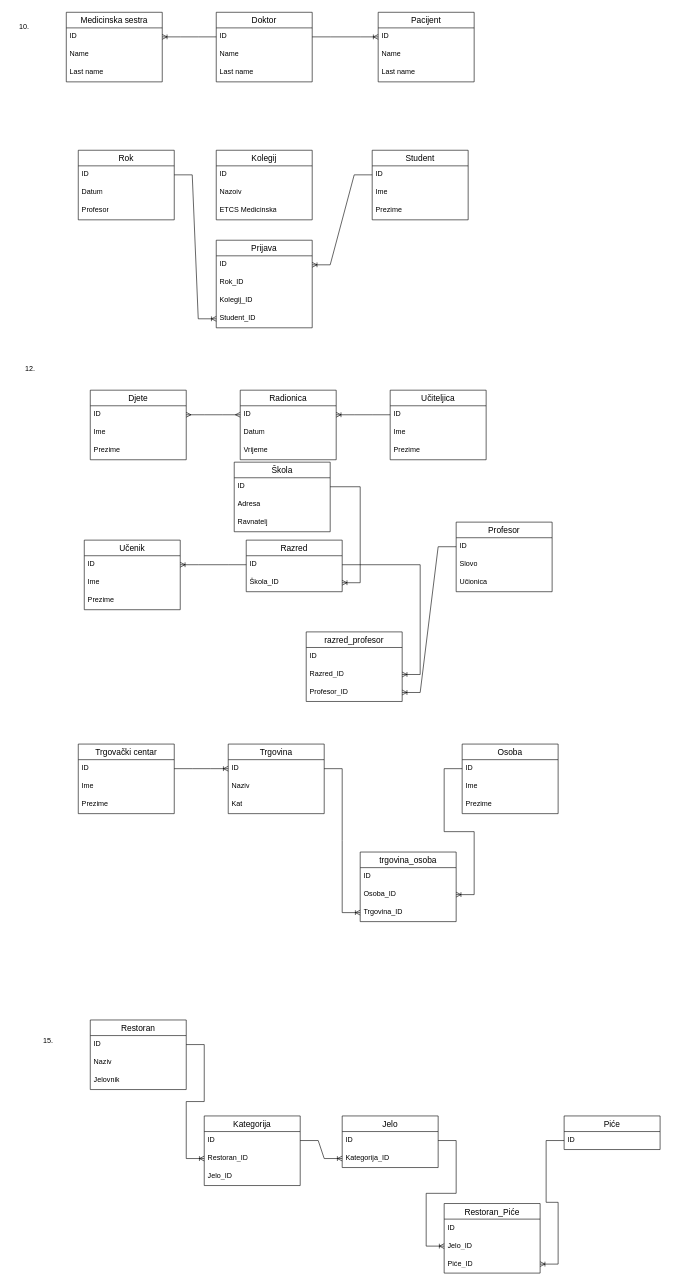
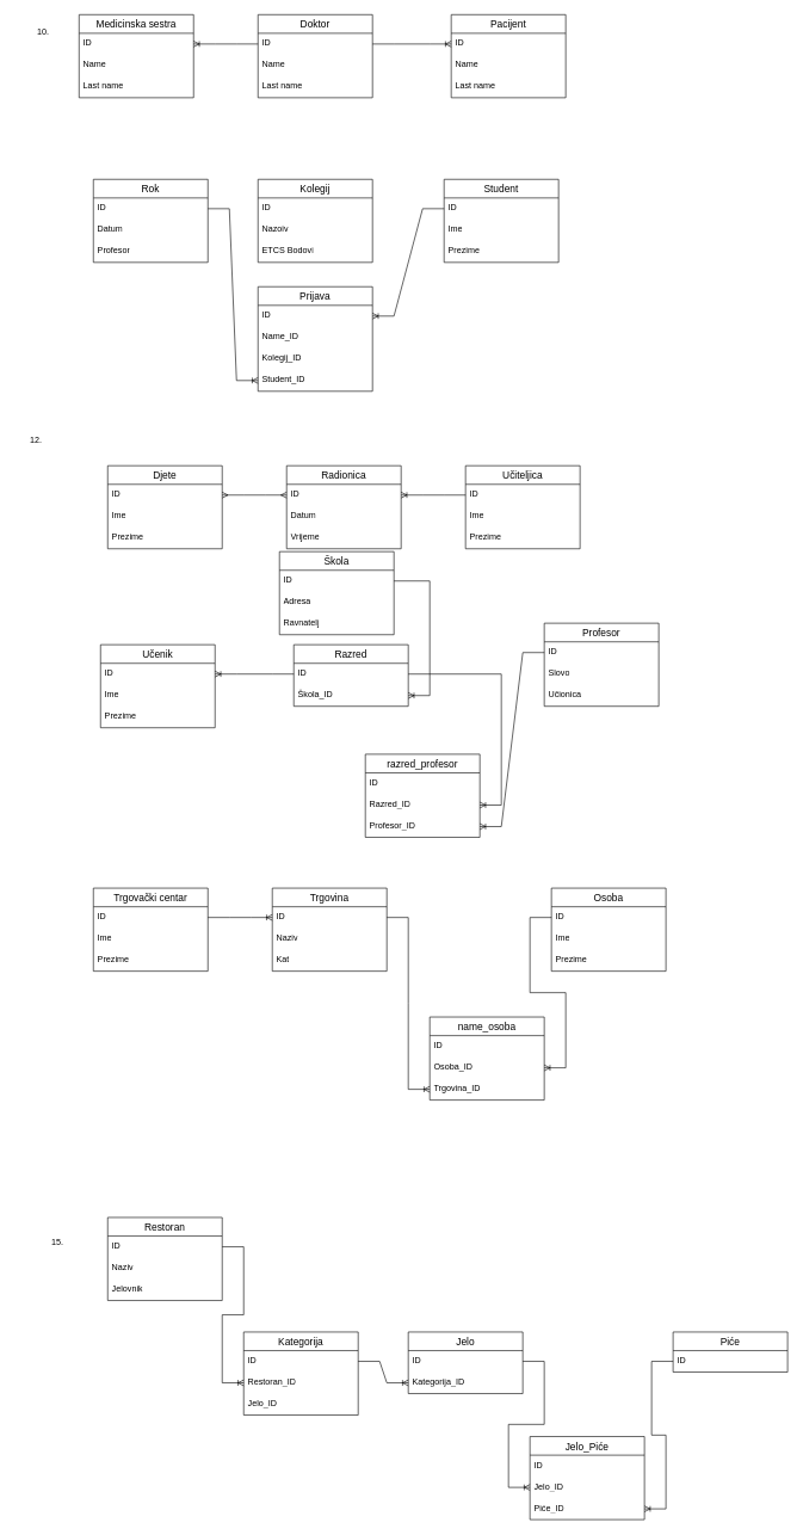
- <mxCell id="16" value="10." style="text;html=1;strokeColor=none;fillColor=none;align=center;verticalAlign=middle;whiteSpace=wrap;rounded=0;" vertex="1" parent="1"><mxGeometry x="10" y="30" width="60" height="30" as="geometry" /></mxCell>
+ <mxCell id="16" value="10." style="text;html=1;strokeColor=none;fillColor=none;align=center;verticalAlign=middle;whiteSpace=wrap;rounded=0;" vertex="1" parent="1"><mxGeometry x="30" y="30" width="60" height="30" as="geometry" /></mxCell>
- <mxCell id="24" value="ETCS Medicinska" style="text;strokeColor=none;fillColor=none;spacingLeft=4;spacingRight=4;overflow=hidden;rotatable=0;points=[[0,0.5],[1,0.5]];portConstraint=eastwest;fontSize=12;whiteSpace=wrap;html=1;" vertex="1" parent="21"><mxGeometry y="86" width="160" height="30" as="geometry" /></mxCell>
+ <mxCell id="24" value="ETCS Bodovi" style="text;strokeColor=none;fillColor=none;spacingLeft=4;spacingRight=4;overflow=hidden;rotatable=0;points=[[0,0.5],[1,0.5]];portConstraint=eastwest;fontSize=12;whiteSpace=wrap;html=1;" vertex="1" parent="21"><mxGeometry y="86" width="160" height="30" as="geometry" /></mxCell>
- <mxCell id="31" value="Rok_ID" style="text;strokeColor=none;fillColor=none;spacingLeft=4;spacingRight=4;overflow=hidden;rotatable=0;points=[[0,0.5],[1,0.5]];portConstraint=eastwest;fontSize=12;whiteSpace=wrap;html=1;" vertex="1" parent="29"><mxGeometry y="56" width="160" height="30" as="geometry" /></mxCell>
+ <mxCell id="31" value="Name_ID" style="text;strokeColor=none;fillColor=none;spacingLeft=4;spacingRight=4;overflow=hidden;rotatable=0;points=[[0,0.5],[1,0.5]];portConstraint=eastwest;fontSize=12;whiteSpace=wrap;html=1;" vertex="1" parent="29"><mxGeometry y="56" width="160" height="30" as="geometry" /></mxCell>
- <mxCell id="81" value="trgovina_osoba" style="swimlane;fontStyle=0;childLayout=stackLayout;horizontal=1;startSize=26;horizontalStack=0;resizeParent=1;resizeParentMax=0;resizeLast=0;collapsible=1;marginBottom=0;align=center;fontSize=14;" vertex="1" parent="1"><mxGeometry x="600" y="1420" width="160" height="116" as="geometry" /></mxCell>
+ <mxCell id="81" value="name_osoba" style="swimlane;fontStyle=0;childLayout=stackLayout;horizontal=1;startSize=26;horizontalStack=0;resizeParent=1;resizeParentMax=0;resizeLast=0;collapsible=1;marginBottom=0;align=center;fontSize=14;" vertex="1" parent="1"><mxGeometry x="600" y="1420" width="160" height="116" as="geometry" /></mxCell>
- <mxCell id="109" value="Restoran_Piće" style="swimlane;fontStyle=0;childLayout=stackLayout;horizontal=1;startSize=26;horizontalStack=0;resizeParent=1;resizeParentMax=0;resizeLast=0;collapsible=1;marginBottom=0;align=center;fontSize=14;" vertex="1" parent="1"><mxGeometry x="740" y="2006" width="160" height="116" as="geometry" /></mxCell>
+ <mxCell id="109" value="Jelo_Piće" style="swimlane;fontStyle=0;childLayout=stackLayout;horizontal=1;startSize=26;horizontalStack=0;resizeParent=1;resizeParentMax=0;resizeLast=0;collapsible=1;marginBottom=0;align=center;fontSize=14;" vertex="1" parent="1"><mxGeometry x="740" y="2006" width="160" height="116" as="geometry" /></mxCell>
